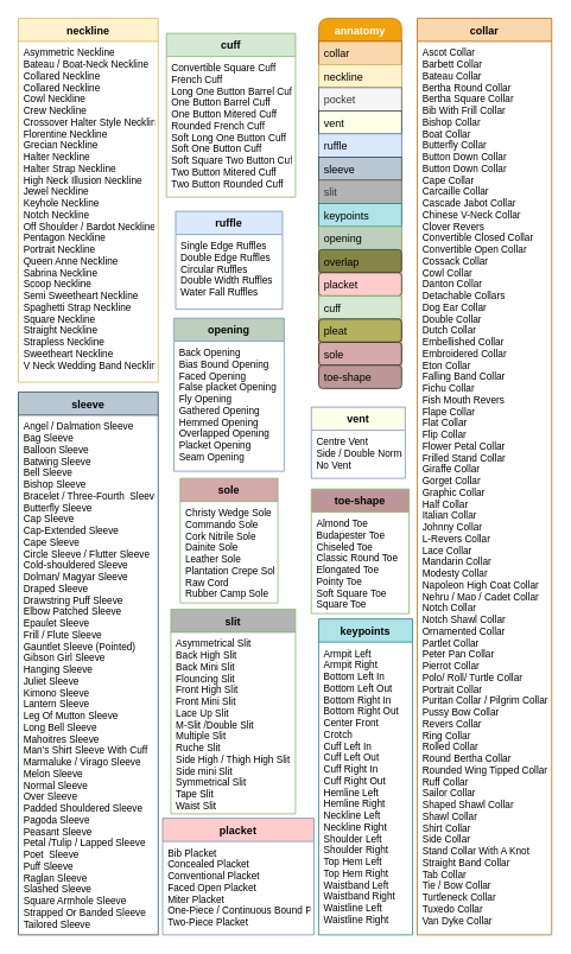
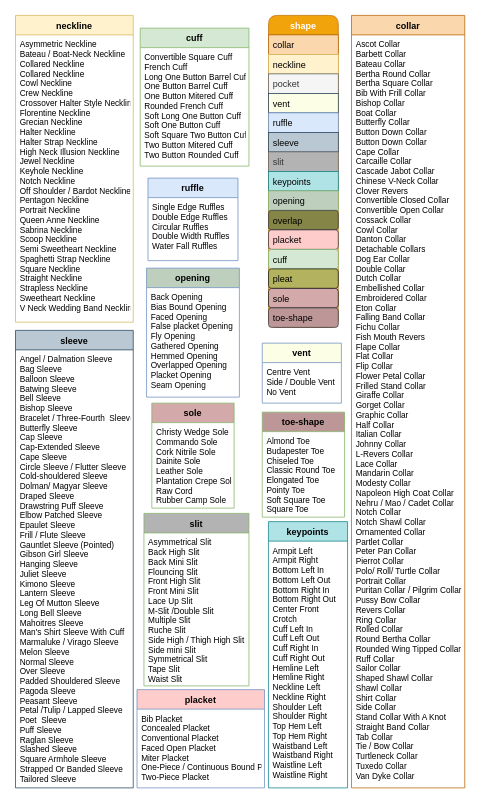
- <mxCell id="22" value="annatomy" style="swimlane;fontStyle=1;align=center;verticalAlign=top;childLayout=stackLayout;horizontal=1;startSize=26;horizontalStack=0;resizeParent=1;resizeLast=0;collapsible=1;marginBottom=0;rounded=1;shadow=0;strokeWidth=1;fillColor=#f0a30a;strokeColor=#BD7000;fontColor=#ffffff;" parent="1" vertex="1"><mxGeometry x="357.38" y="20" width="93" height="416" as="geometry"><mxRectangle x="140" y="40" width="160" height="26" as="alternateBounds" /></mxGeometry></mxCell>
+ <mxCell id="22" value="shape" style="swimlane;fontStyle=1;align=center;verticalAlign=top;childLayout=stackLayout;horizontal=1;startSize=26;horizontalStack=0;resizeParent=1;resizeLast=0;collapsible=1;marginBottom=0;rounded=1;shadow=0;strokeWidth=1;fillColor=#f0a30a;strokeColor=#BD7000;fontColor=#ffffff;" parent="1" vertex="1"><mxGeometry x="357.38" y="20" width="93" height="416" as="geometry"><mxRectangle x="140" y="40" width="160" height="26" as="alternateBounds" /></mxGeometry></mxCell>
- <mxCell id="17" value="Centre Vent&#10;Side / Double Normal&#10;No Vent" style="text;align=left;verticalAlign=top;spacingLeft=4;spacingRight=4;overflow=hidden;rotatable=0;points=[[0,0.5],[1,0.5]];portConstraint=eastwest;fontSize=11;fontColor=#000000;" parent="16" vertex="1"><mxGeometry y="26" width="105.5" height="44" as="geometry" /></mxCell>
+ <mxCell id="17" value="Centre Vent&#10;Side / Double Vent&#10;No Vent" style="text;align=left;verticalAlign=top;spacingLeft=4;spacingRight=4;overflow=hidden;rotatable=0;points=[[0,0.5],[1,0.5]];portConstraint=eastwest;fontSize=11;fontColor=#000000;" parent="16" vertex="1"><mxGeometry y="26" width="105.5" height="44" as="geometry" /></mxCell>
